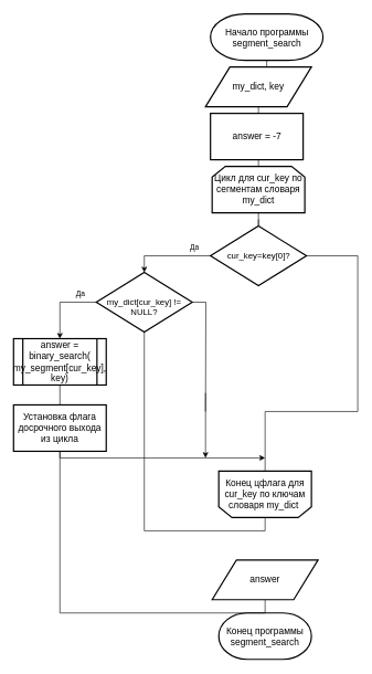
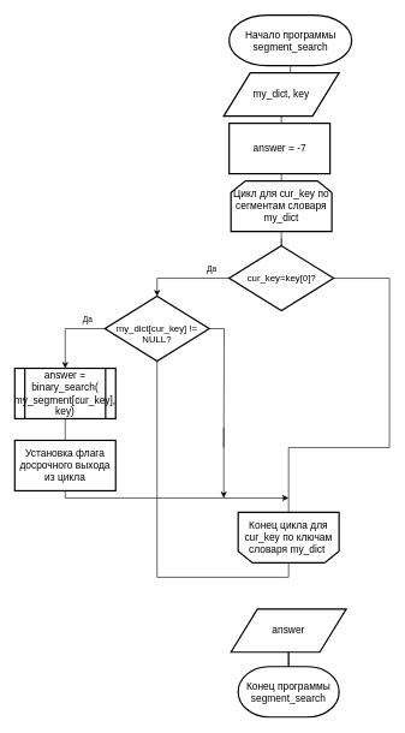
- <mxCell id="19" value="&lt;span style=&quot;font-size: 14px&quot;&gt;Конец ц&lt;/span&gt;&lt;span style=&quot;font-size: 14px&quot;&gt;флага для cur_key по ключам словаря my_dict&amp;nbsp;&lt;/span&gt;&lt;span style=&quot;font-size: 14px&quot;&gt;&lt;br&gt;&lt;/span&gt;" style="shape=loopLimit;whiteSpace=wrap;html=1;strokeWidth=2;direction=west;" parent="1" vertex="1"><mxGeometry x="330" y="710" width="140" height="70" as="geometry" /></mxCell>
+ <mxCell id="19" value="&lt;span style=&quot;font-size: 14px&quot;&gt;Конец ц&lt;/span&gt;&lt;span style=&quot;font-size: 14px&quot;&gt;икла для cur_key по ключам словаря my_dict&amp;nbsp;&lt;/span&gt;&lt;span style=&quot;font-size: 14px&quot;&gt;&lt;br&gt;&lt;/span&gt;" style="shape=loopLimit;whiteSpace=wrap;html=1;strokeWidth=2;direction=west;" parent="1" vertex="1"><mxGeometry x="330" y="710" width="140" height="70" as="geometry" /></mxCell>
- <mxCell id="15" style="edgeStyle=orthogonalEdgeStyle;rounded=0;orthogonalLoop=1;jettySize=auto;html=1;exitX=0.5;exitY=1;exitDx=0;exitDy=0;endArrow=none;endFill=0;" parent="1" source="16" target="27" edge="1"><mxGeometry relative="1" as="geometry" /></mxCell>
+ <mxCell id="15" style="edgeStyle=orthogonalEdgeStyle;rounded=0;orthogonalLoop=1;jettySize=auto;html=1;exitX=0.5;exitY=1;exitDx=0;exitDy=0;endArrow=none;endFill=0;" parent="1" source="16" target="5" edge="1"><mxGeometry relative="1" as="geometry" /></mxCell>
